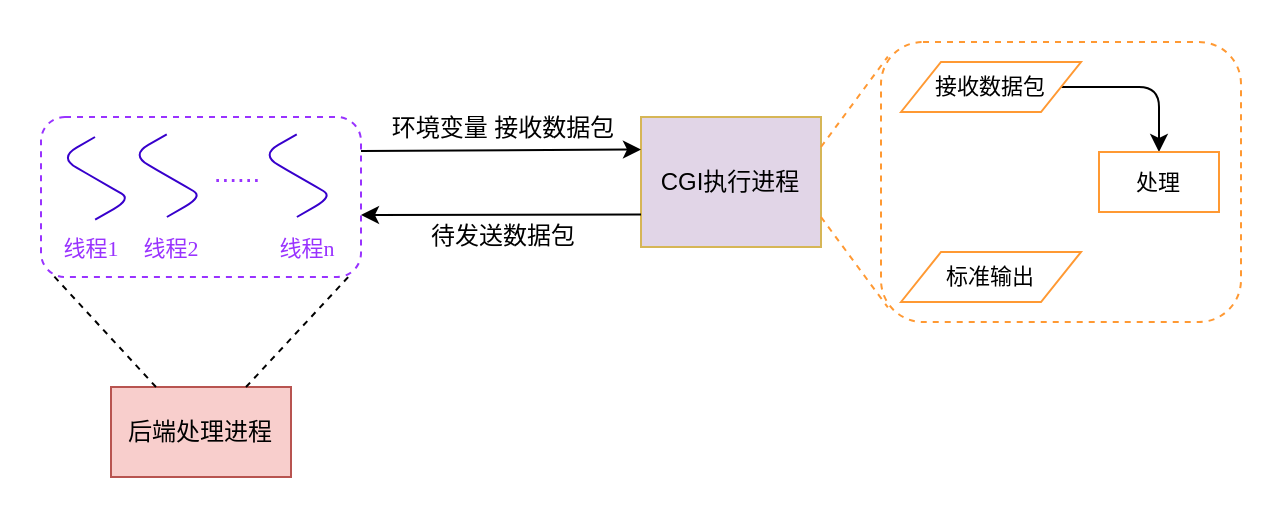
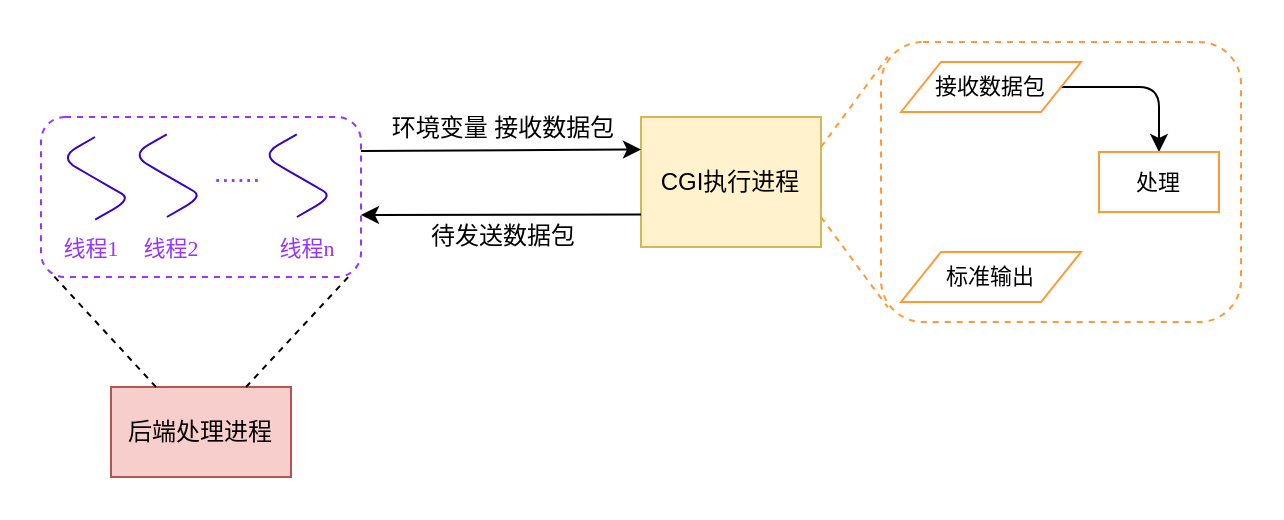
- <mxCell id="6" value="CGI执行进程" style="rounded=0;whiteSpace=wrap;html=1;fillColor=#e1d5e7;strokeColor=#d6b656;" vertex="1" parent="1"><mxGeometry x="320" y="58" width="90" height="65" as="geometry" /></mxCell>
+ <mxCell id="6" value="CGI执行进程" style="rounded=0;whiteSpace=wrap;html=1;fillColor=#fff2cc;strokeColor=#d6b656;" vertex="1" parent="1"><mxGeometry x="320" y="58" width="90" height="65" as="geometry" /></mxCell>
